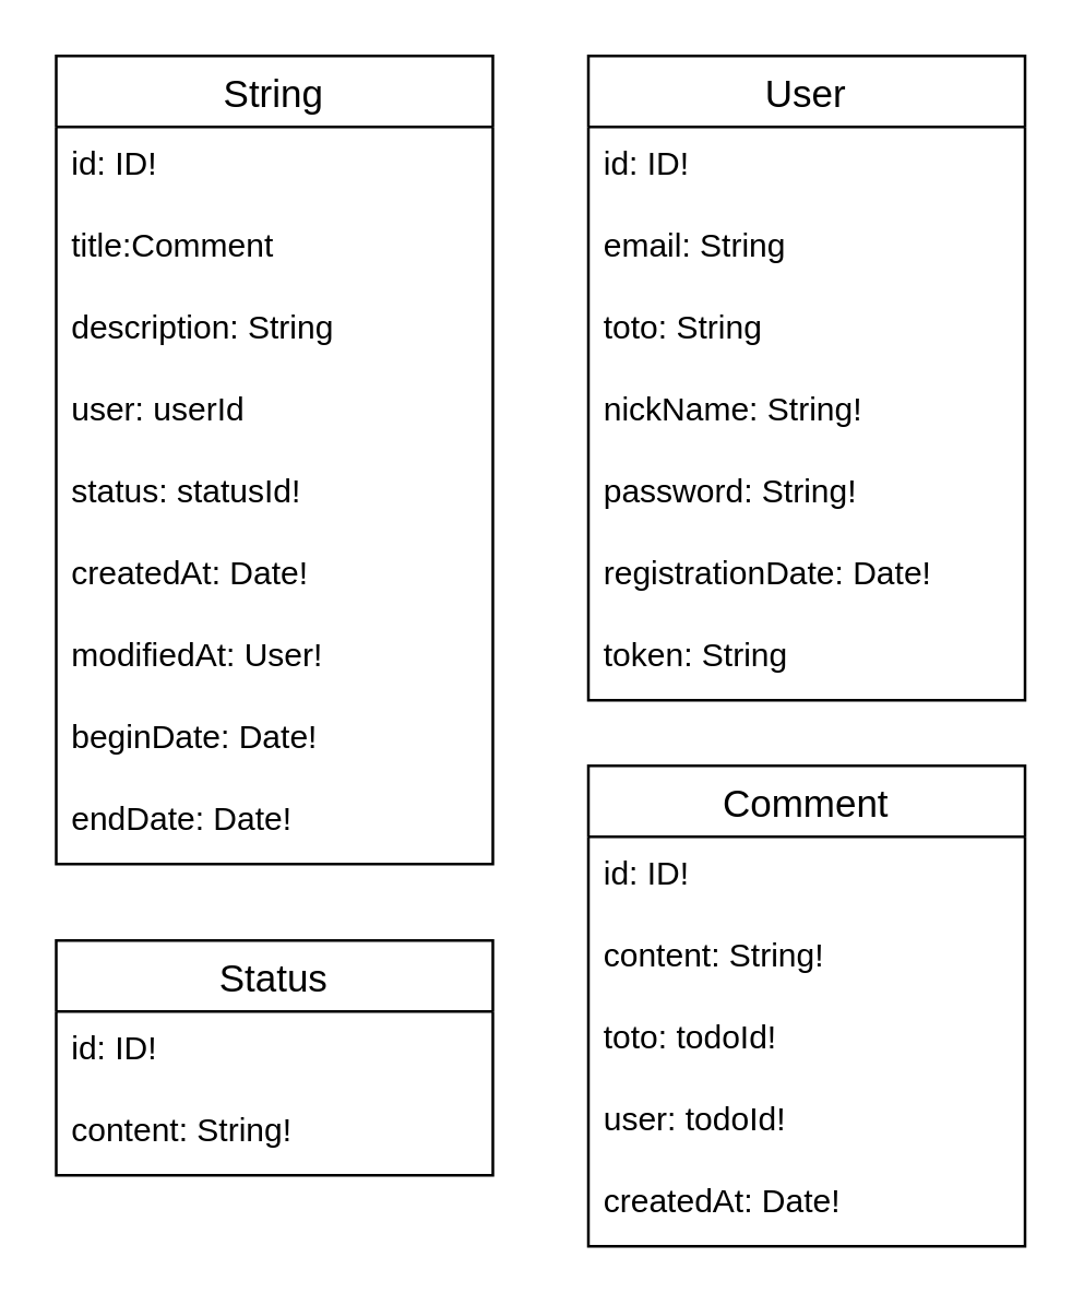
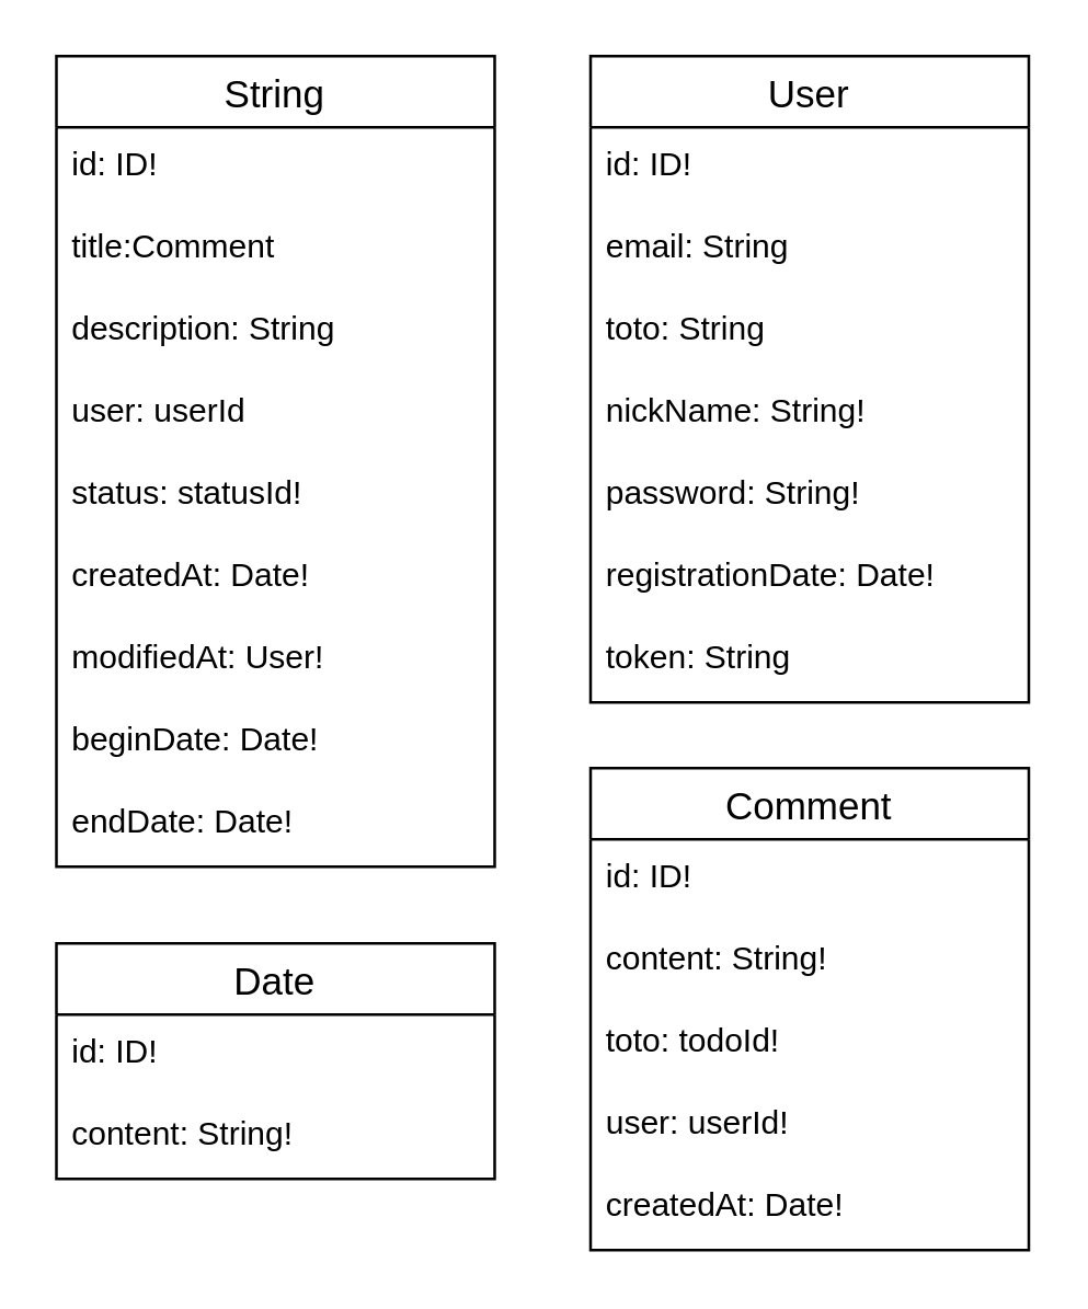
- <mxCell id="26" value="Status" style="swimlane;fontStyle=0;childLayout=stackLayout;horizontal=1;startSize=26;horizontalStack=0;resizeParent=1;resizeParentMax=0;resizeLast=0;collapsible=1;marginBottom=0;align=center;fontSize=14;" vertex="1" parent="1"><mxGeometry x="20" y="344" width="160" height="86" as="geometry" /></mxCell>
+ <mxCell id="26" value="Date" style="swimlane;fontStyle=0;childLayout=stackLayout;horizontal=1;startSize=26;horizontalStack=0;resizeParent=1;resizeParentMax=0;resizeLast=0;collapsible=1;marginBottom=0;align=center;fontSize=14;" vertex="1" parent="1"><mxGeometry x="20" y="344" width="160" height="86" as="geometry" /></mxCell>
- <mxCell id="24" value="user: todoId!" style="text;strokeColor=none;fillColor=none;spacingLeft=4;spacingRight=4;overflow=hidden;rotatable=0;points=[[0,0.5],[1,0.5]];portConstraint=eastwest;fontSize=12;" vertex="1" parent="20"><mxGeometry y="116" width="160" height="30" as="geometry" /></mxCell>
+ <mxCell id="24" value="user: userId!" style="text;strokeColor=none;fillColor=none;spacingLeft=4;spacingRight=4;overflow=hidden;rotatable=0;points=[[0,0.5],[1,0.5]];portConstraint=eastwest;fontSize=12;" vertex="1" parent="20"><mxGeometry y="116" width="160" height="30" as="geometry" /></mxCell>
